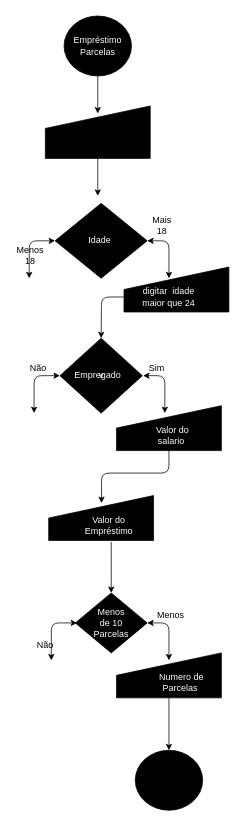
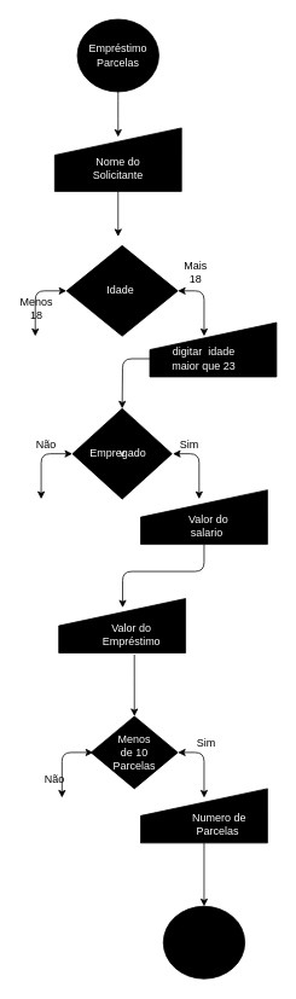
+ <mxCell id="6" value="Nome do Solicitante" parent="1" vertex="1" style="text;html=1;strokeColor=none;fillColor=none;align=center;verticalAlign=middle;whiteSpace=wrap;rounded=0;fontColor=#FFFFFF;"><mxGeometry as="geometry" height="20" width="40" y="175" x="110" /></mxCell>
- <mxCell id="22" value="digitar&amp;nbsp; idade maior que 24" parent="1" vertex="1" style="text;html=1;strokeColor=none;fillColor=none;align=center;verticalAlign=middle;whiteSpace=wrap;rounded=0;fontColor=#FFFFFF;"><mxGeometry as="geometry" height="20" width="80" y="385" x="185" /></mxCell>
+ <mxCell id="22" value="digitar&amp;nbsp; idade maior que 23" parent="1" vertex="1" style="text;html=1;strokeColor=none;fillColor=none;align=center;verticalAlign=middle;whiteSpace=wrap;rounded=0;fontColor=#FFFFFF;"><mxGeometry as="geometry" height="20" width="80" y="385" x="185" /></mxCell>
- <mxCell id="34" value="&lt;font color=&quot;#000000&quot;&gt;Menos&lt;/font&gt;" parent="1" vertex="1" style="text;html=1;strokeColor=none;fillColor=none;align=center;verticalAlign=middle;whiteSpace=wrap;rounded=0;fontColor=#FFFFFF;"><mxGeometry as="geometry" height="20" width="55" y="810" x="200" /></mxCell>
+ <mxCell id="34" value="&lt;font color=&quot;#000000&quot;&gt;Sim&lt;/font&gt;" parent="1" vertex="1" style="text;html=1;strokeColor=none;fillColor=none;align=center;verticalAlign=middle;whiteSpace=wrap;rounded=0;fontColor=#FFFFFF;"><mxGeometry as="geometry" height="20" width="55" y="810" x="200" /></mxCell>
